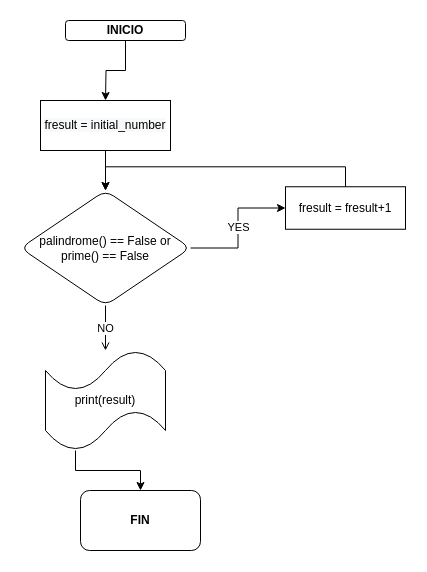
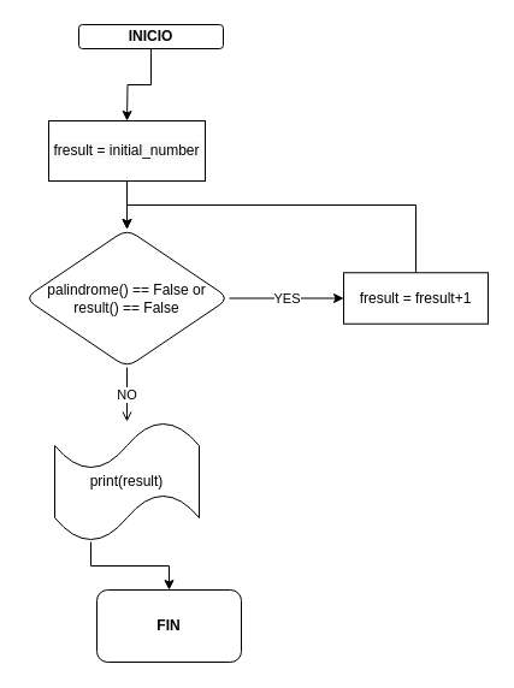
- <mxCell id="10" value="fresult = fresult+1" style="rounded=0;whiteSpace=wrap;html=1;" vertex="1" parent="1"><mxGeometry x="285" y="186.25" width="120" height="42.5" as="geometry" /></mxCell>
+ <mxCell id="10" value="fresult = fresult+1" style="rounded=0;whiteSpace=wrap;html=1;" vertex="1" parent="1"><mxGeometry x="285" y="226.25" width="120" height="42.5" as="geometry" /></mxCell>
- <mxCell id="6" value="palindrome() == False or prime() == False" style="rhombus;whiteSpace=wrap;html=1;rounded=1;" vertex="1" parent="1"><mxGeometry x="20" y="190" width="170" height="115" as="geometry" /></mxCell>
+ <mxCell id="6" value="palindrome() == False or result() == False" style="rhombus;whiteSpace=wrap;html=1;rounded=1;" vertex="1" parent="1"><mxGeometry x="20" y="190" width="170" height="115" as="geometry" /></mxCell>
